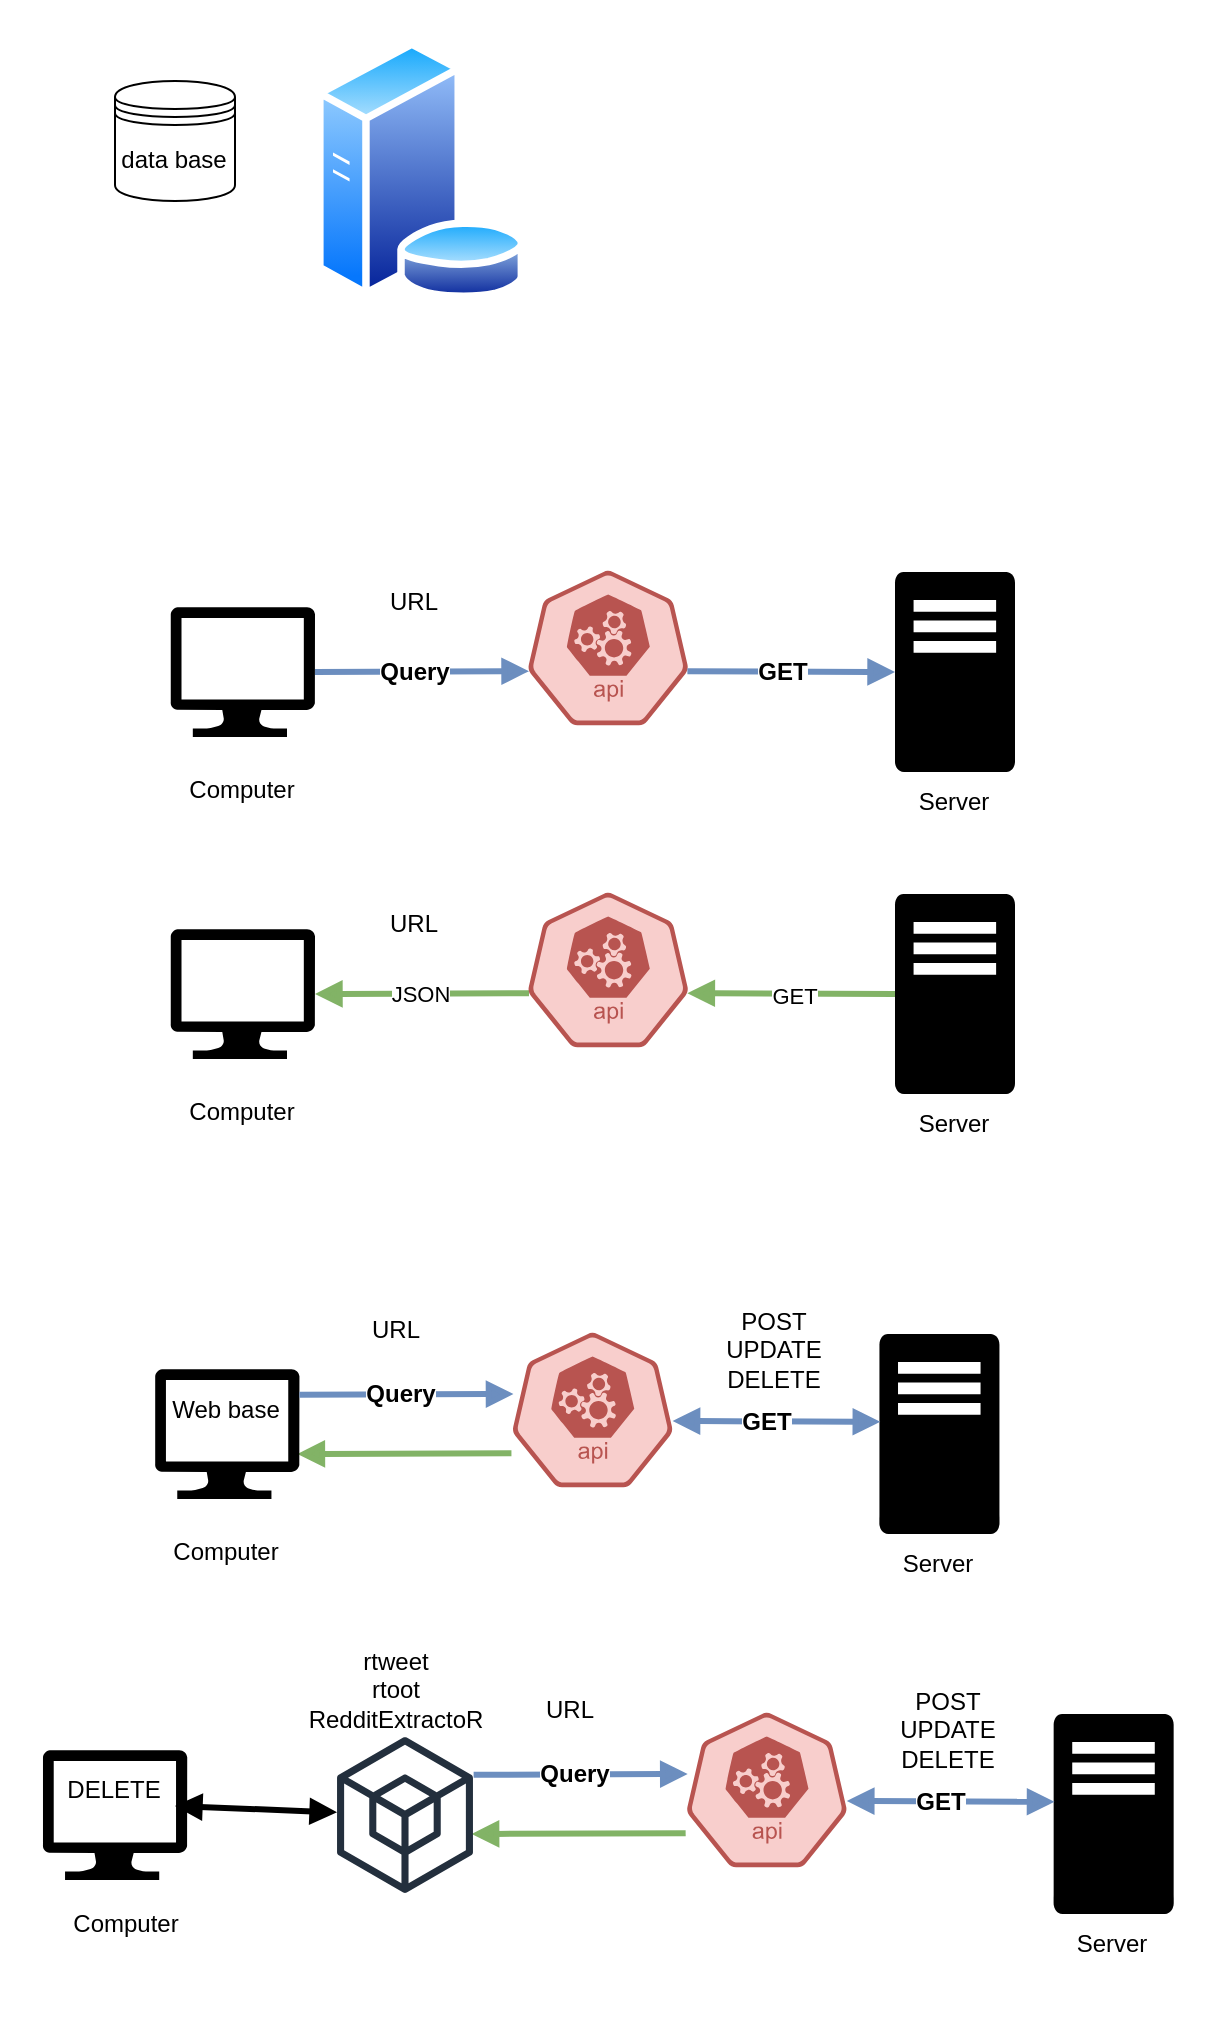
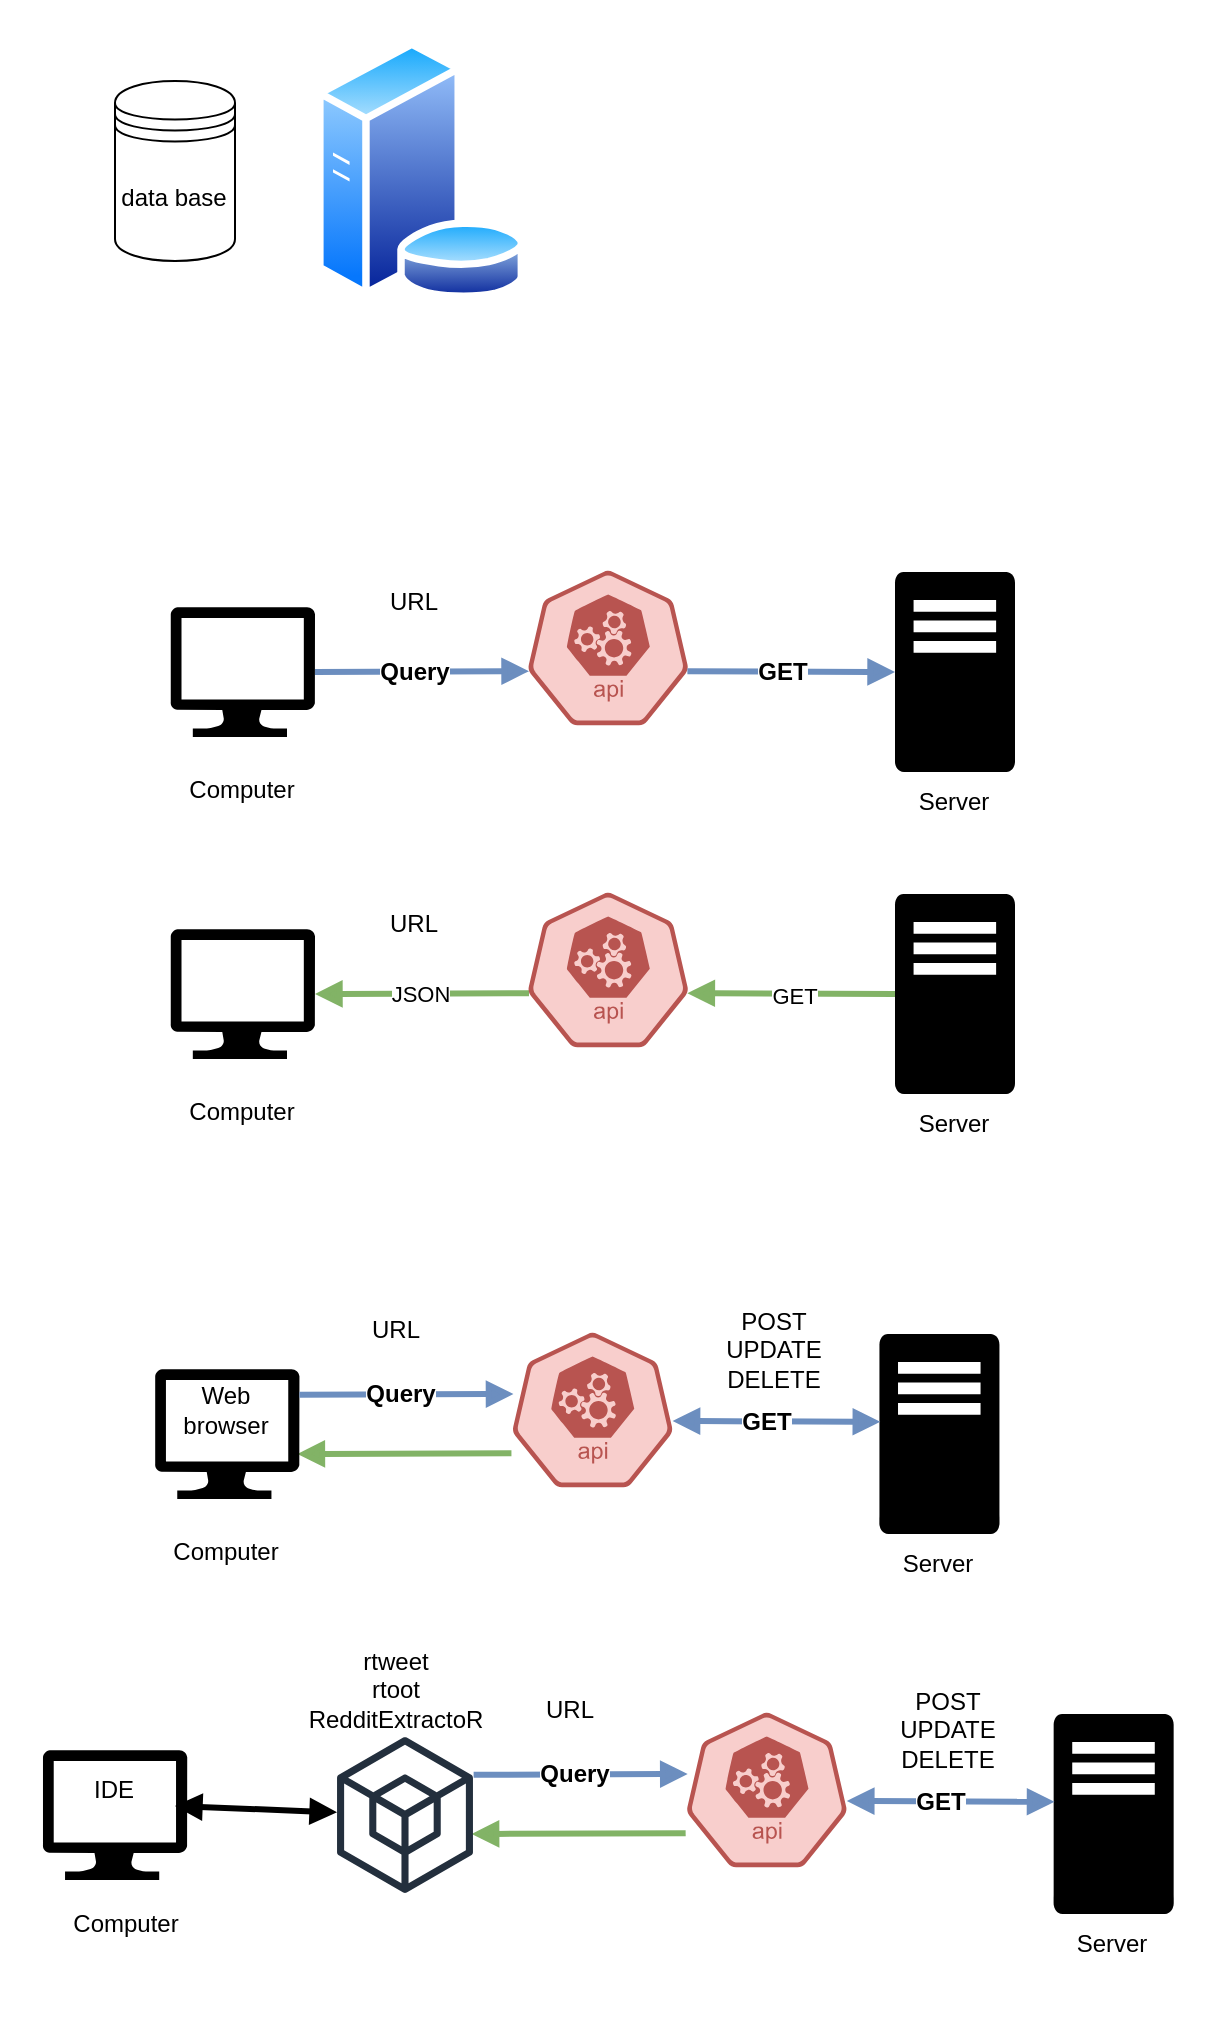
- <mxCell id="2" value="data base" style="shape=datastore;whiteSpace=wrap;html=1;" vertex="1" parent="1"><mxGeometry x="57" y="40" width="60" height="60" as="geometry" /></mxCell>
+ <mxCell id="2" value="data base" style="shape=datastore;whiteSpace=wrap;html=1;" vertex="1" parent="1"><mxGeometry x="57" y="40" width="60" height="90" as="geometry" /></mxCell>
- <mxCell id="52" value="Web base" style="text;html=1;strokeColor=none;fillColor=none;align=center;verticalAlign=middle;whiteSpace=wrap;rounded=0;" vertex="1" parent="1"><mxGeometry x="83.11" y="690" width="60" height="30" as="geometry" /></mxCell>
+ <mxCell id="52" value="Web browser" style="text;html=1;strokeColor=none;fillColor=none;align=center;verticalAlign=middle;whiteSpace=wrap;rounded=0;" vertex="1" parent="1"><mxGeometry x="83.11" y="690" width="60" height="30" as="geometry" /></mxCell>
- <mxCell id="54" value="DELETE" style="text;html=1;strokeColor=none;fillColor=none;align=center;verticalAlign=middle;whiteSpace=wrap;rounded=0;" vertex="1" parent="1"><mxGeometry x="27" y="880" width="60" height="30" as="geometry" /></mxCell>
+ <mxCell id="54" value="IDE" style="text;html=1;strokeColor=none;fillColor=none;align=center;verticalAlign=middle;whiteSpace=wrap;rounded=0;" vertex="1" parent="1"><mxGeometry x="27" y="880" width="60" height="30" as="geometry" /></mxCell>
